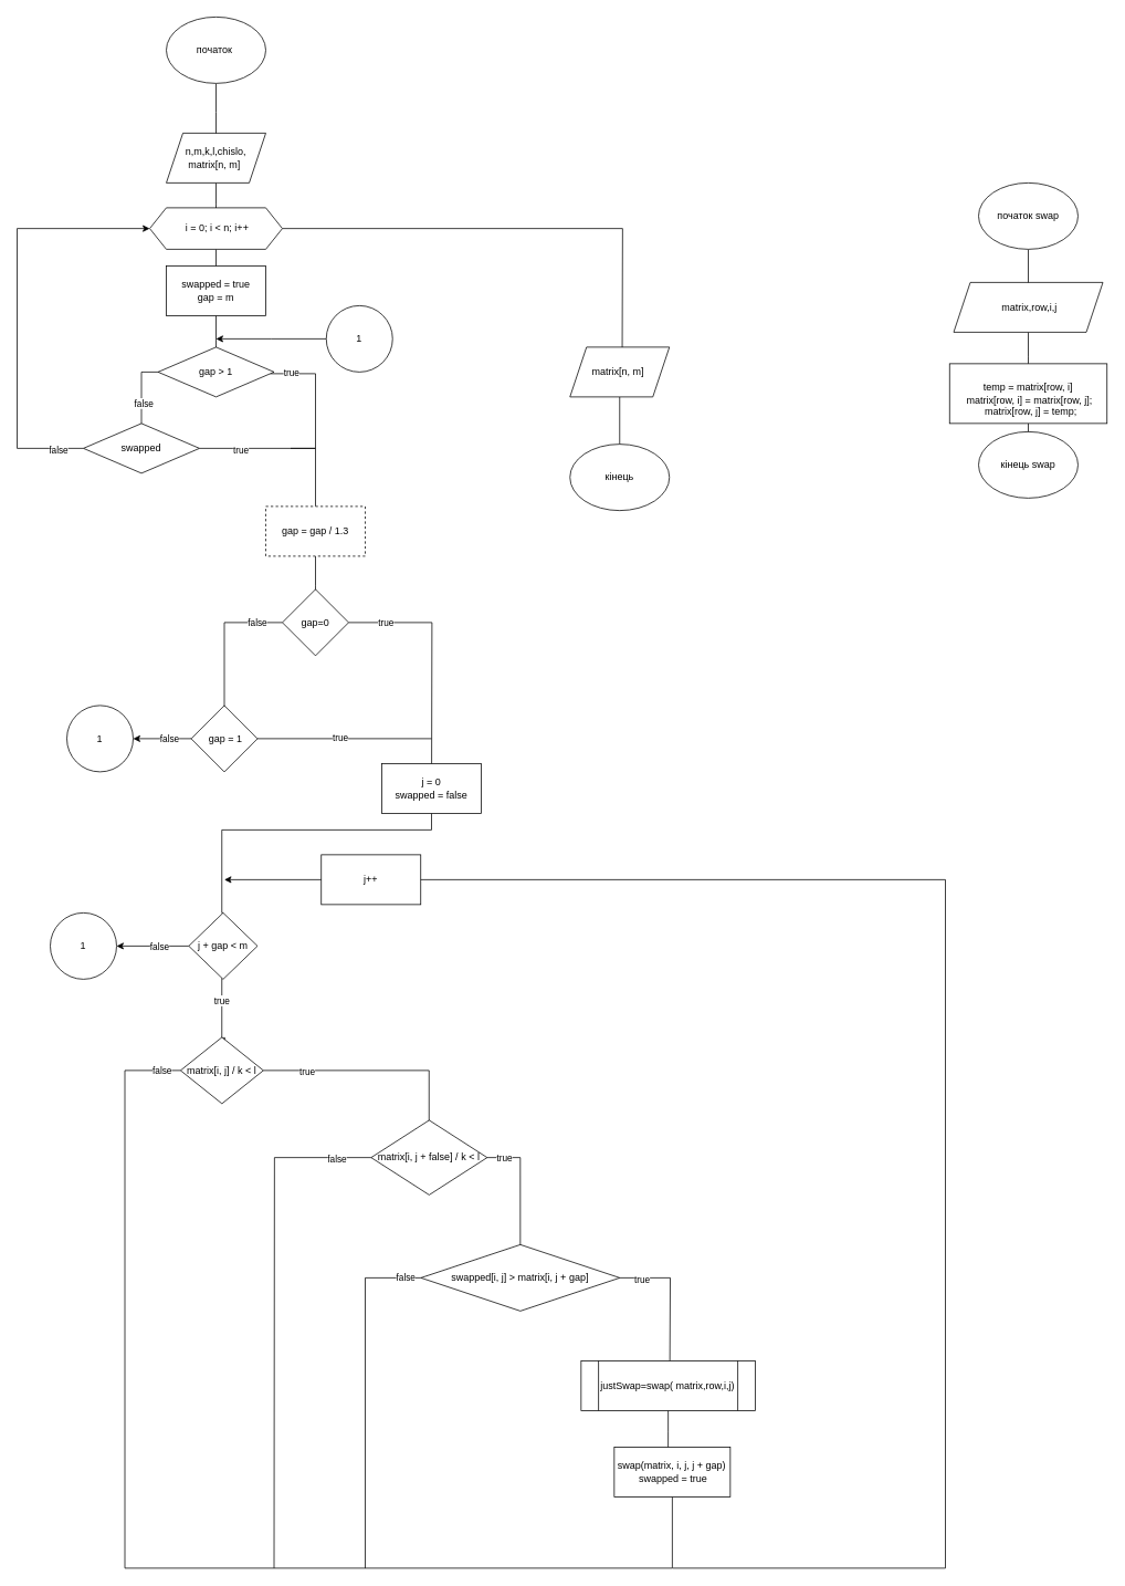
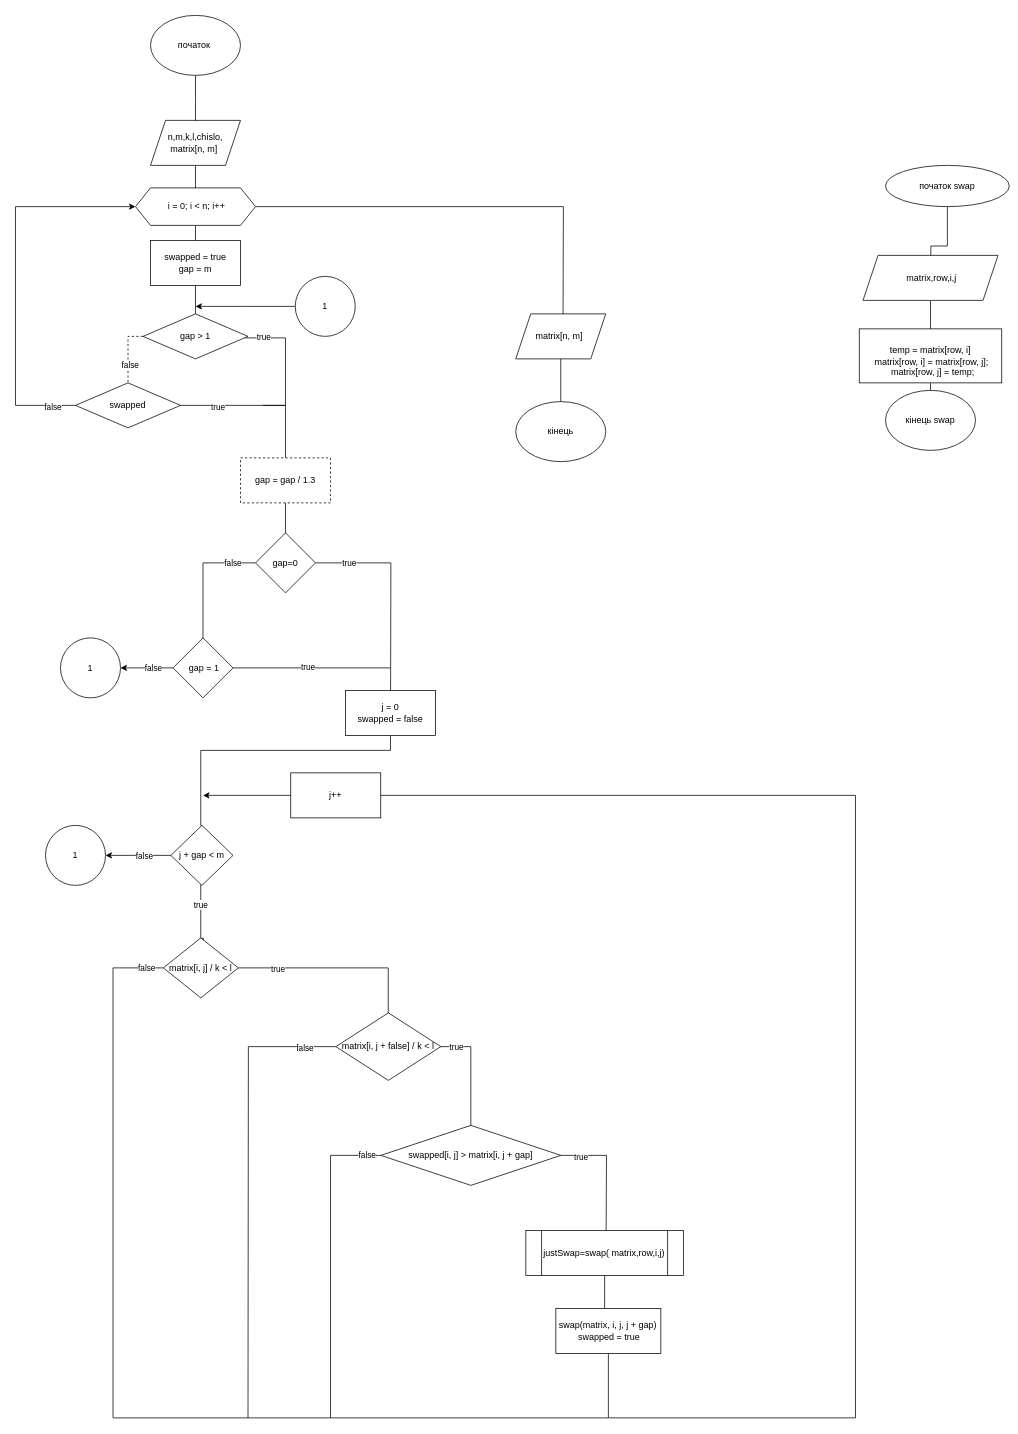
- <mxCell id="54" value="початок swap" style="ellipse;whiteSpace=wrap;html=1;" vertex="1" parent="1"><mxGeometry x="1180" y="220" width="120" height="80" as="geometry" /></mxCell>
+ <mxCell id="54" value="початок swap" style="ellipse;whiteSpace=wrap;html=1;" vertex="1" parent="1"><mxGeometry x="1180" y="220" width="165" height="55" as="geometry" /></mxCell>
- <mxCell id="13" style="edgeStyle=orthogonalEdgeStyle;rounded=0;orthogonalLoop=1;jettySize=auto;html=1;endArrow=none;endFill=0;entryX=0.5;entryY=0;entryDx=0;entryDy=0;" edge="1" parent="1" source="15" target="20"><mxGeometry relative="1" as="geometry"><mxPoint x="167" y="510" as="targetPoint" /><Array as="points"><mxPoint x="170" y="448" /></Array></mxGeometry></mxCell>
+ <mxCell id="13" style="edgeStyle=orthogonalEdgeStyle;rounded=0;orthogonalLoop=1;jettySize=auto;html=1;endArrow=none;endFill=0;entryX=0.5;entryY=0;entryDx=0;entryDy=0;dashed=1;" edge="1" parent="1" source="15" target="20"><mxGeometry relative="1" as="geometry"><mxPoint x="167" y="510" as="targetPoint" /><Array as="points"><mxPoint x="170" y="448" /></Array></mxGeometry></mxCell>
